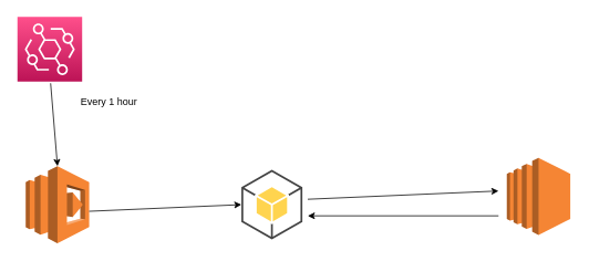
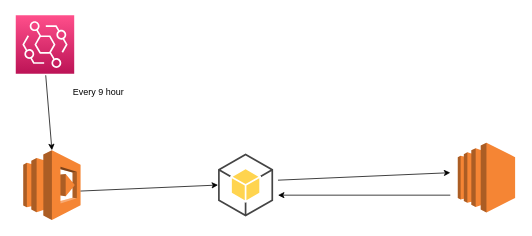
- <mxCell id="10" value="Every 1 hour" style="text;html=1;align=center;verticalAlign=middle;resizable=0;points=[];autosize=1;strokeColor=none;fillColor=none;" vertex="1" parent="1"><mxGeometry x="85" y="108" width="90" height="30" as="geometry" /></mxCell>
+ <mxCell id="10" value="Every 9 hour" style="text;html=1;align=center;verticalAlign=middle;resizable=0;points=[];autosize=1;strokeColor=none;fillColor=none;" vertex="1" parent="1"><mxGeometry x="85" y="108" width="90" height="30" as="geometry" /></mxCell>
